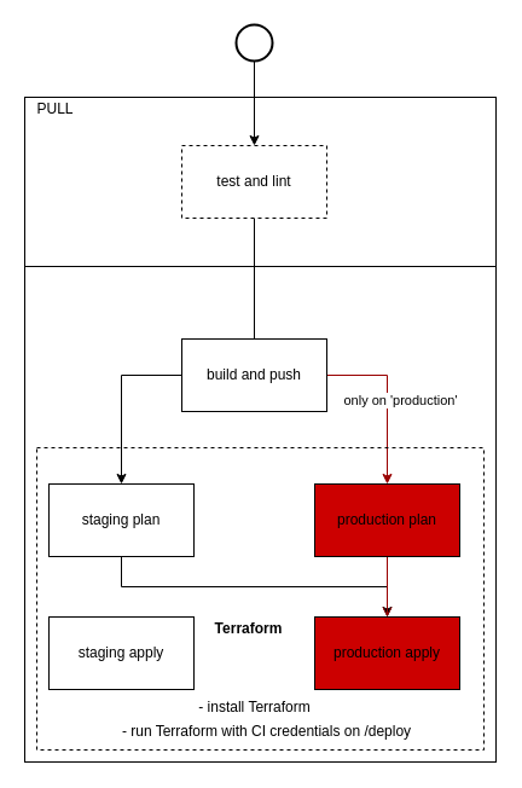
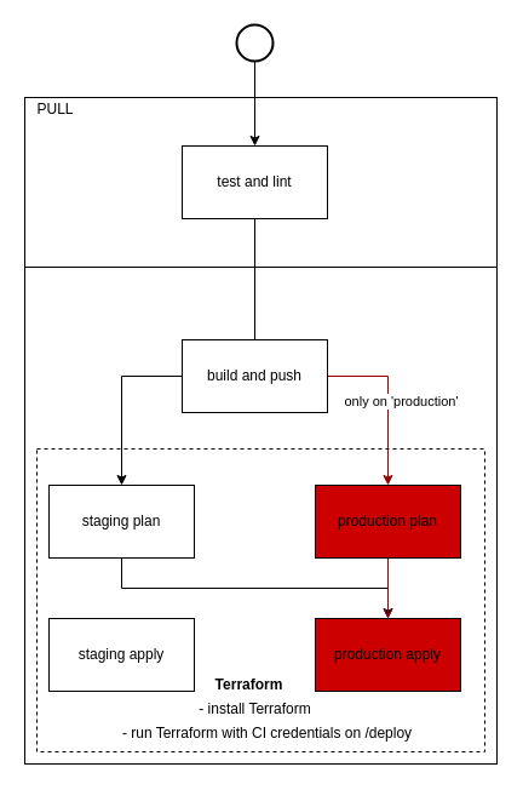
- <mxCell id="5" value="test and lint" style="rounded=0;whiteSpace=wrap;html=1;dashed=1;" parent="1" vertex="1"><mxGeometry x="150" y="120" width="120" height="60" as="geometry" /></mxCell>
+ <mxCell id="5" value="test and lint" style="rounded=0;whiteSpace=wrap;html=1;" parent="1" vertex="1"><mxGeometry x="150" y="120" width="120" height="60" as="geometry" /></mxCell>
- <mxCell id="20" value="Terraform" style="text;html=1;align=center;verticalAlign=middle;resizable=0;points=[];autosize=1;fontStyle=1" parent="1" vertex="1"><mxGeometry x="170" y="510" width="70" height="20" as="geometry" /></mxCell>
+ <mxCell id="20" value="Terraform" style="text;html=1;align=center;verticalAlign=middle;resizable=0;points=[];autosize=1;fontStyle=1" parent="1" vertex="1"><mxGeometry x="170" y="555" width="70" height="20" as="geometry" /></mxCell>
